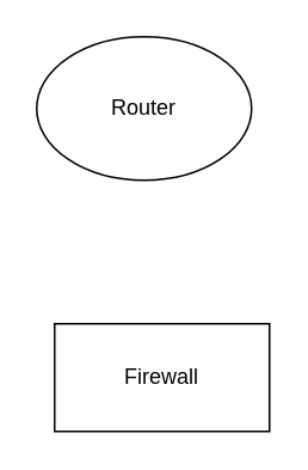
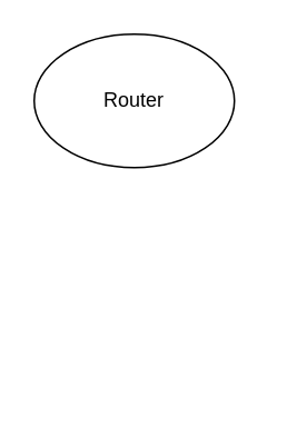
- <mxCell id="2" value="Firewall" style="rounded=0;whiteSpace=wrap;html=1;" vertex="1" parent="1"><mxGeometry x="30" y="180" width="120" height="60" as="geometry" /></mxCell>
